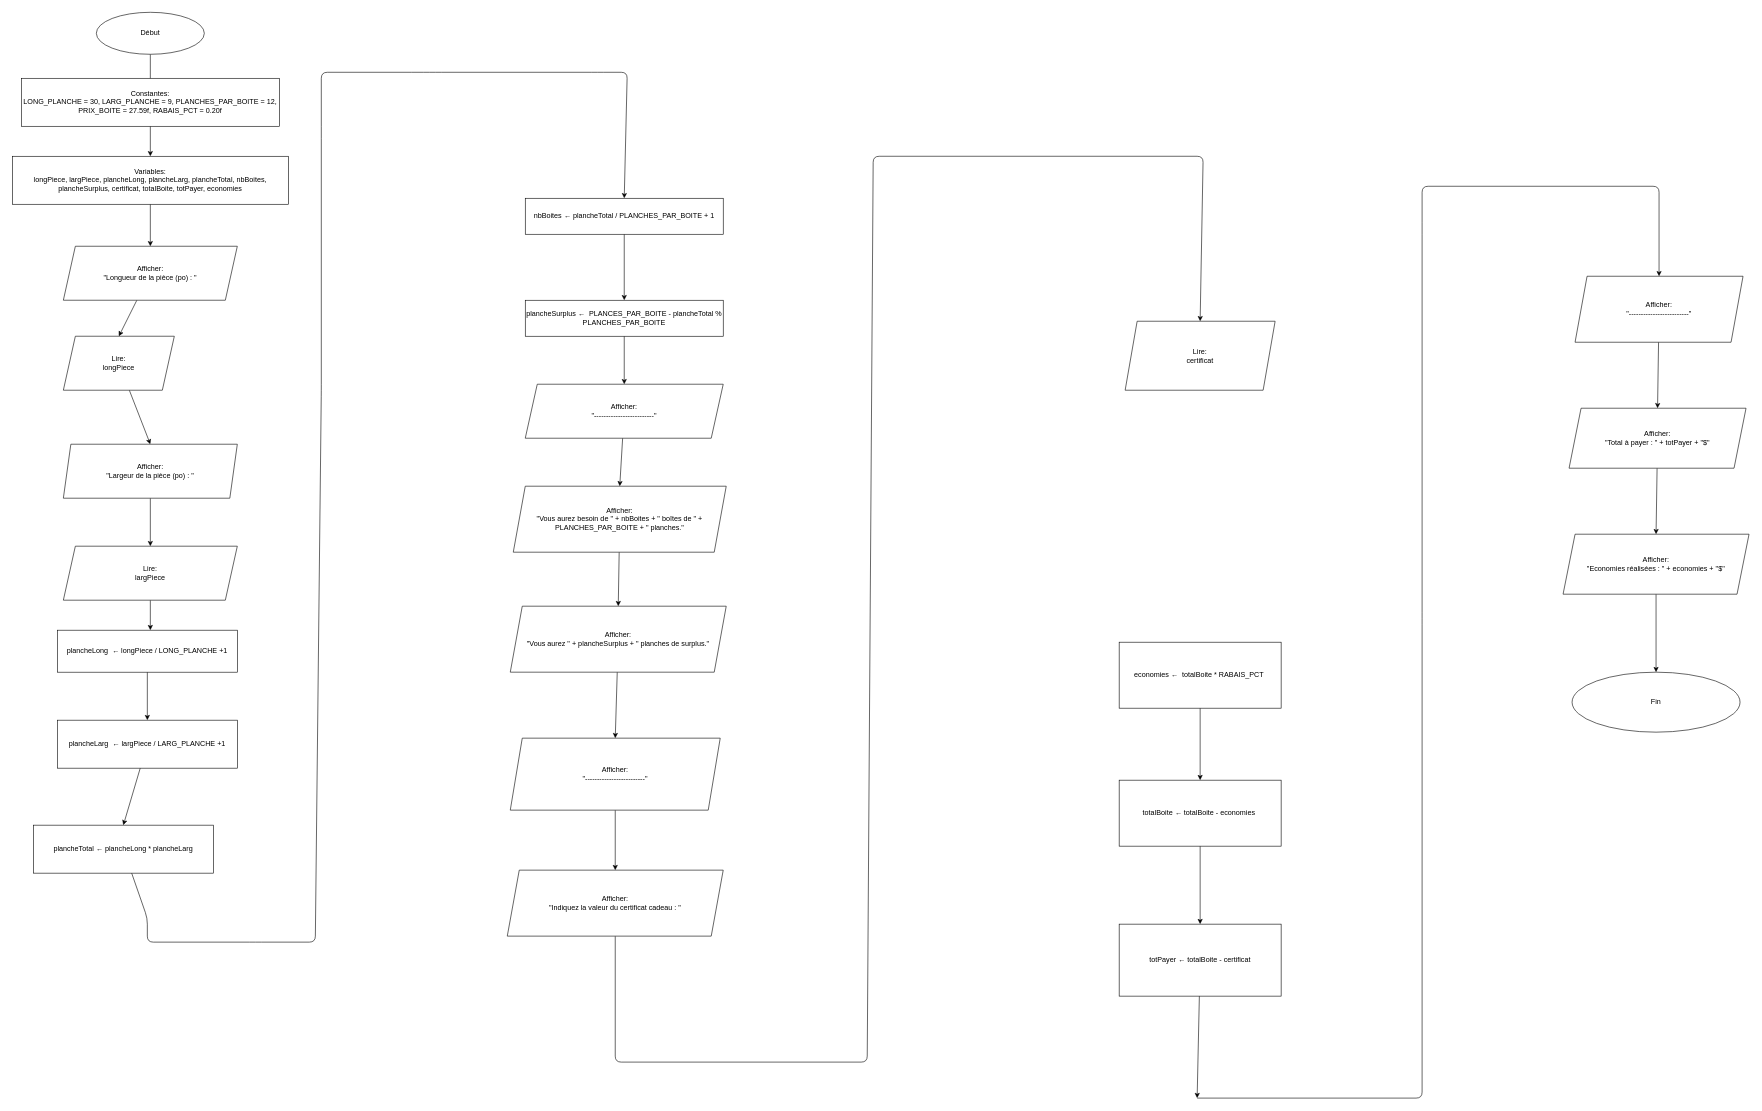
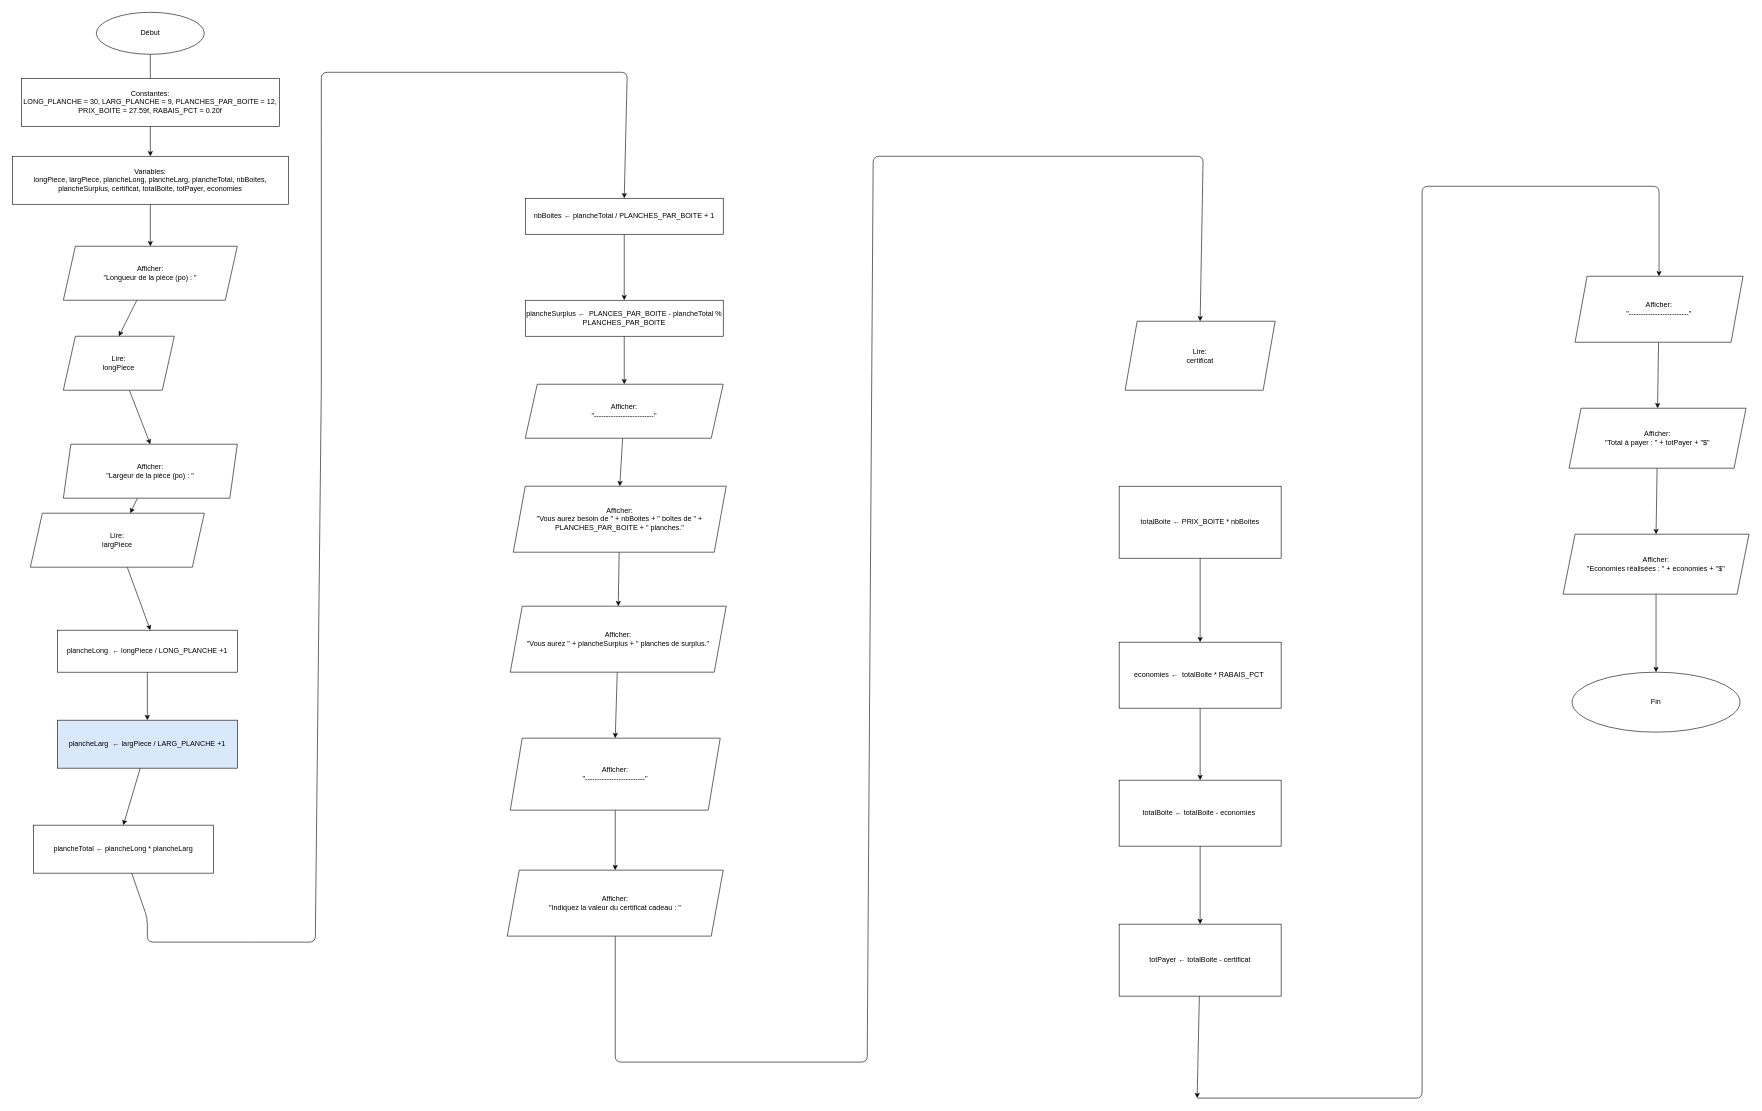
+ <mxCell id="38" value="totalBoite ← PRIX_BOITE * nbBoites" style="rounded=0;whiteSpace=wrap;html=1;" vertex="1" parent="1"><mxGeometry x="1865" y="810" width="270" height="120" as="geometry" /></mxCell>
- <mxCell id="13" value="Lire:&lt;br&gt;largPiece" style="shape=parallelogram;perimeter=parallelogramPerimeter;whiteSpace=wrap;html=1;fixedSize=1;" vertex="1" parent="1"><mxGeometry x="105" y="910" width="290" height="90" as="geometry" /></mxCell>
+ <mxCell id="13" value="Lire:&lt;br&gt;largPiece" style="shape=parallelogram;perimeter=parallelogramPerimeter;whiteSpace=wrap;html=1;fixedSize=1;" vertex="1" parent="1"><mxGeometry x="50" y="855" width="290" height="90" as="geometry" /></mxCell>
+ <mxCell id="37" style="edgeStyle=none;html=1;entryX=0.5;entryY=0;entryDx=0;entryDy=0;" edge="1" parent="1" source="38" target="40"><mxGeometry relative="1" as="geometry"><mxPoint x="2000" y="1050" as="targetPoint" /></mxGeometry></mxCell>
- <mxCell id="19" value="plancheLarg&amp;nbsp; ← largPiece / LARG_PLANCHE +1" style="rounded=0;whiteSpace=wrap;html=1;" vertex="1" parent="1"><mxGeometry x="95" y="1200" width="300" height="80" as="geometry" /></mxCell>
+ <mxCell id="19" value="plancheLarg&amp;nbsp; ← largPiece / LARG_PLANCHE +1" style="rounded=0;whiteSpace=wrap;html=1;fillColor=#dae8fc;" vertex="1" parent="1"><mxGeometry x="95" y="1200" width="300" height="80" as="geometry" /></mxCell>
